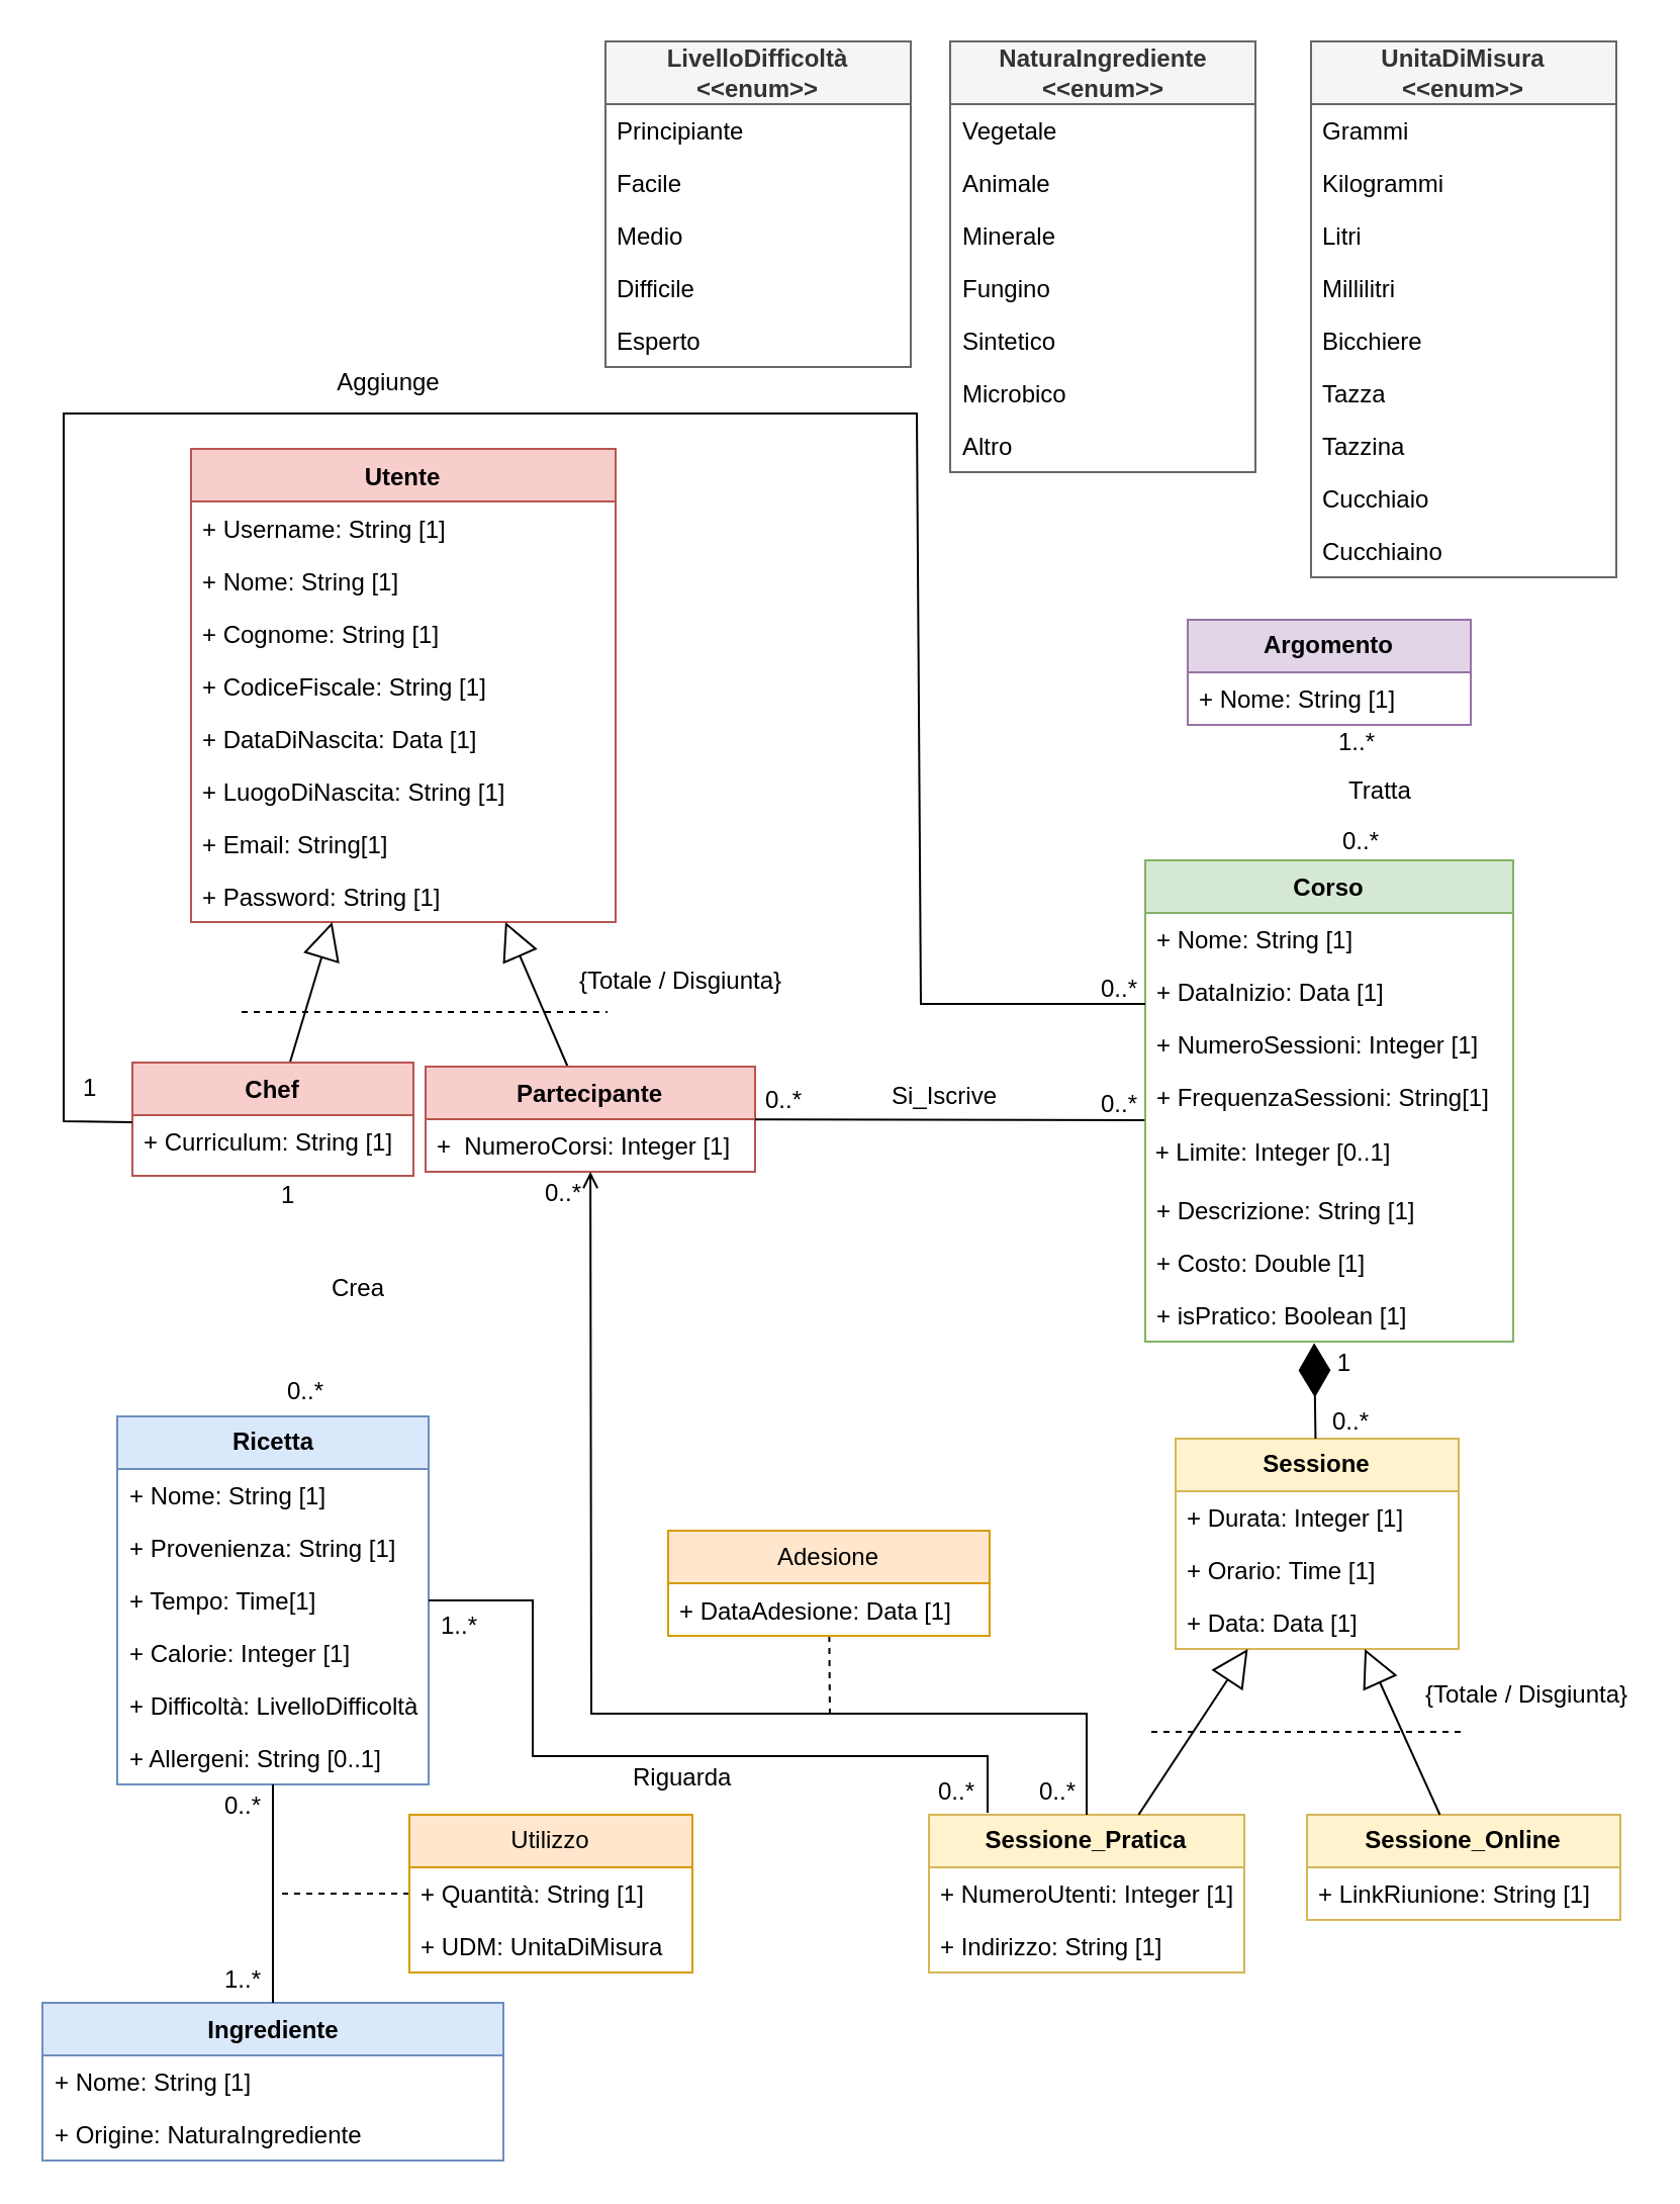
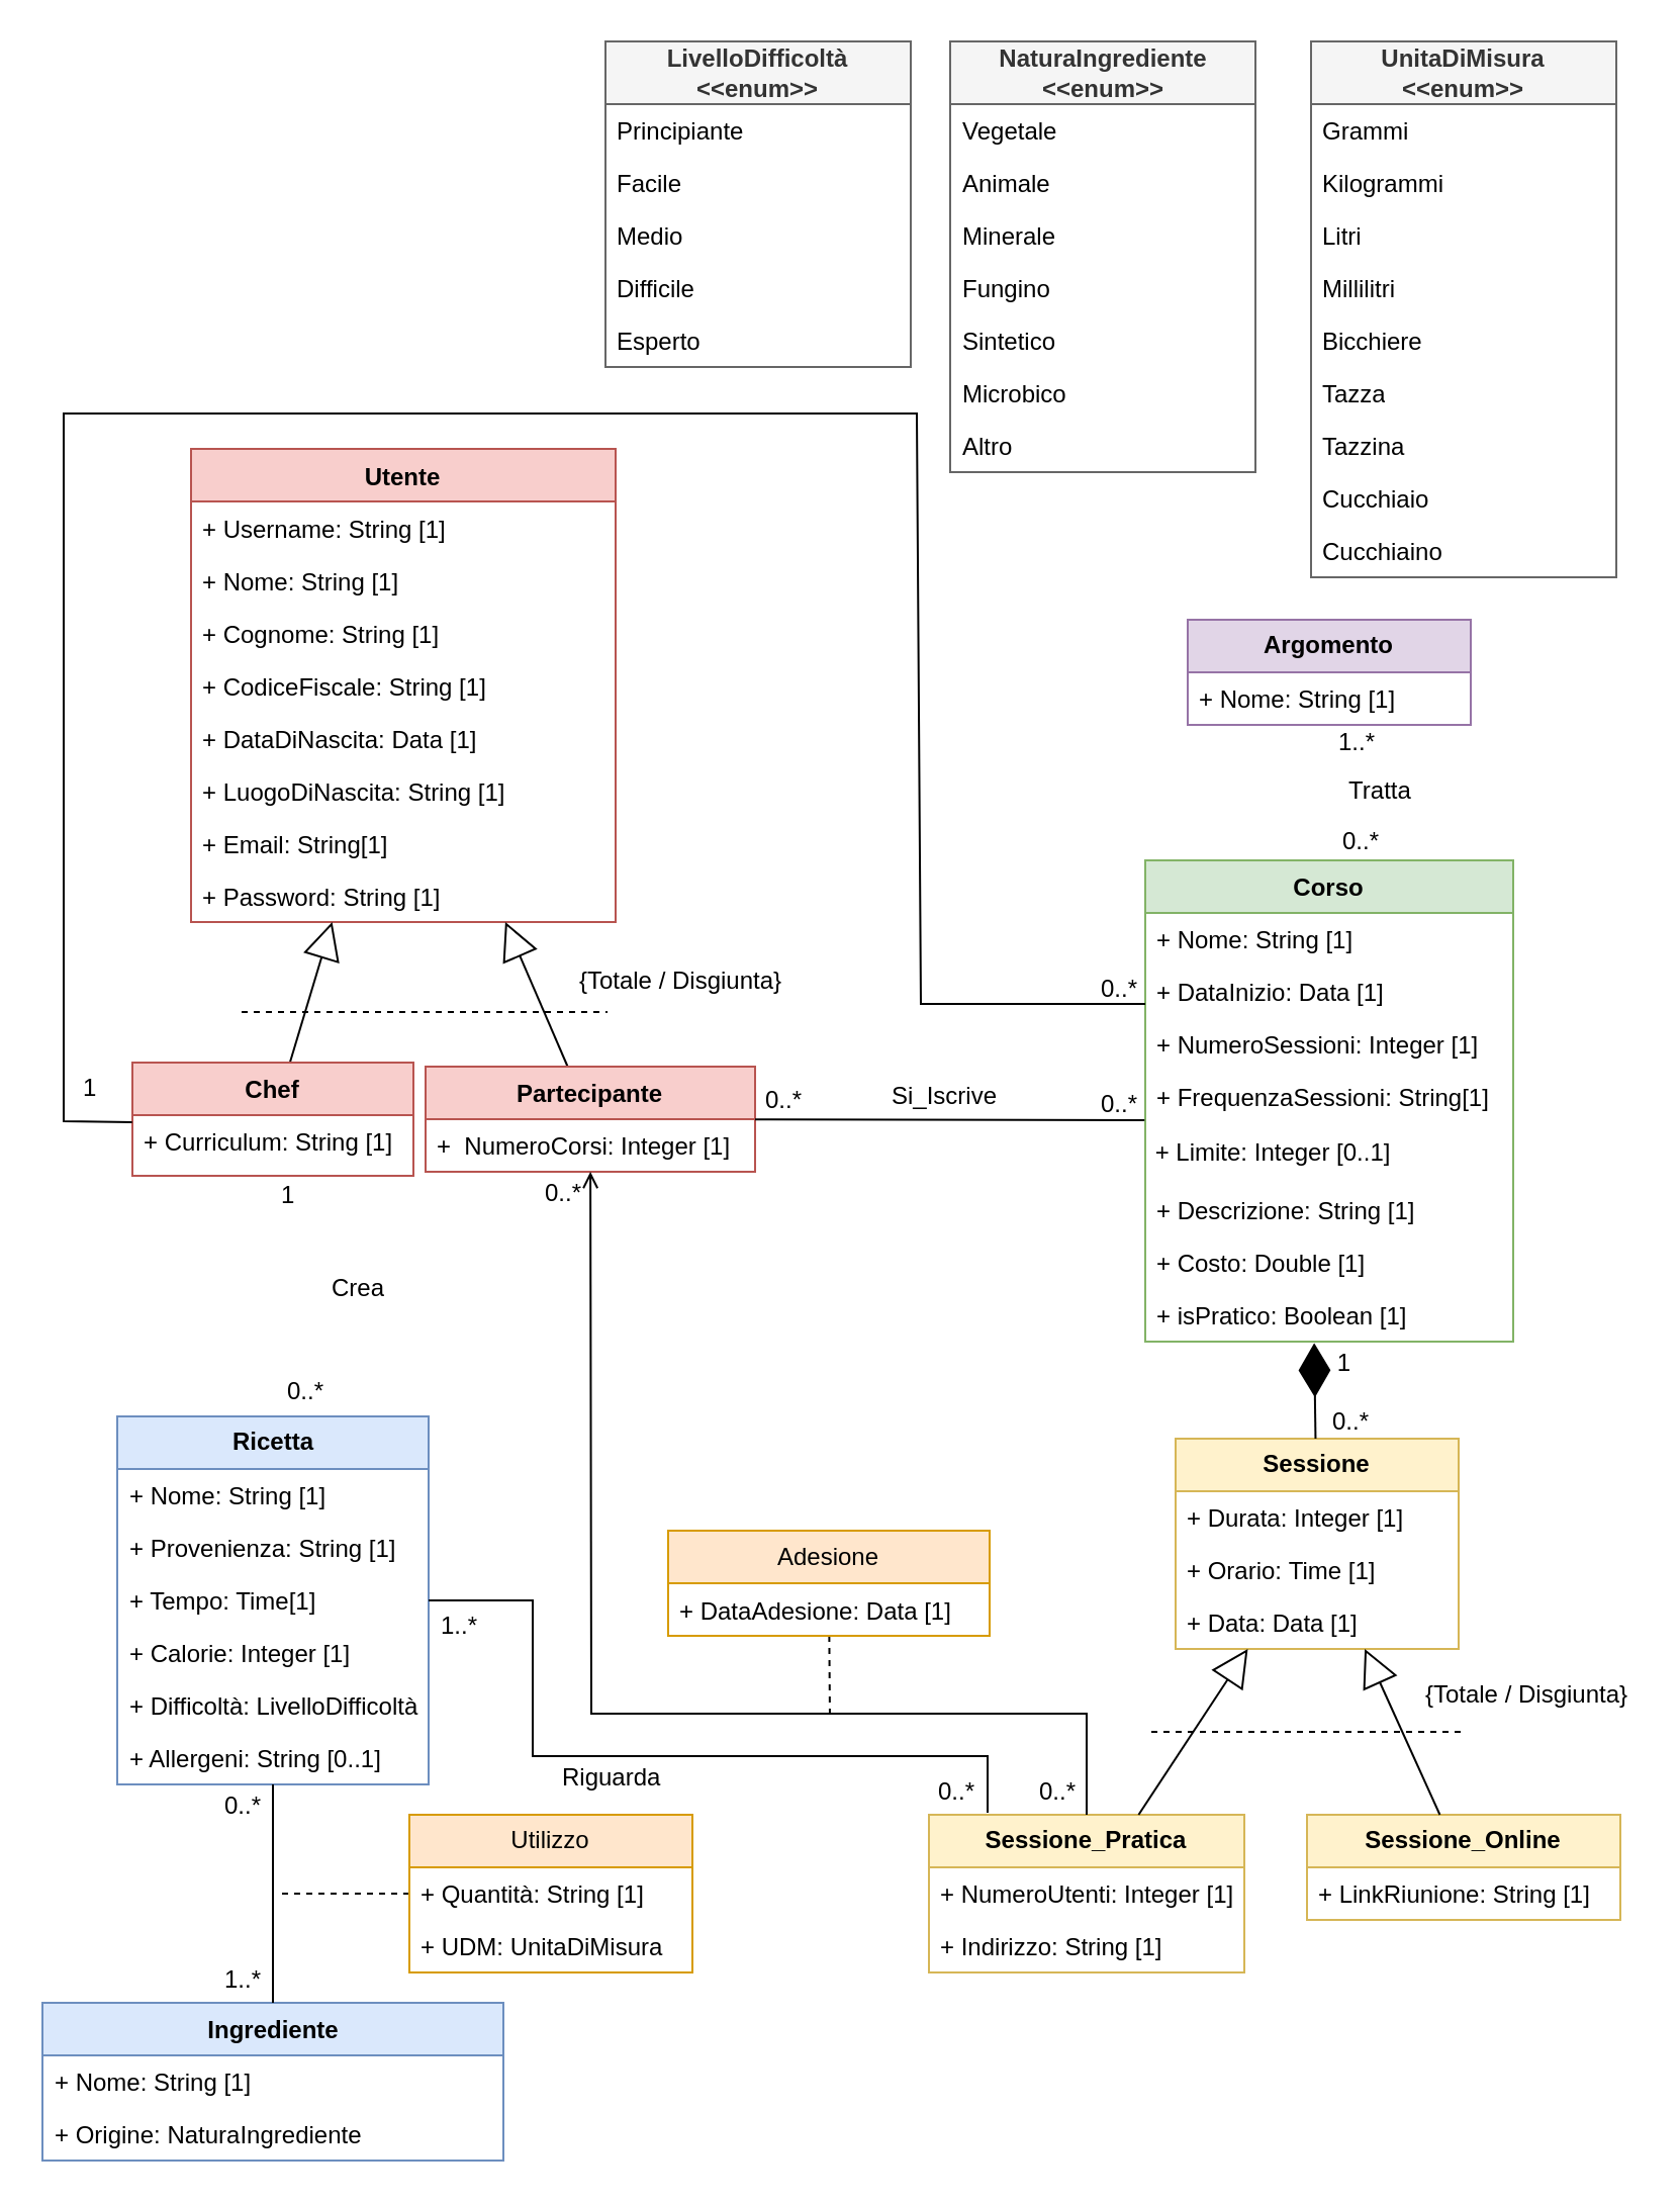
- <mxCell id="99" value="Aggiunge" style="text;html=1;align=center;verticalAlign=middle;whiteSpace=wrap;rounded=0;" parent="1" vertex="1"><mxGeometry x="162" y="174" width="60" height="30" as="geometry" /></mxCell>
- <mxCell id="106" value="Riguarda" style="text;strokeColor=none;fillColor=none;align=left;verticalAlign=top;spacingLeft=4;spacingRight=4;overflow=hidden;rotatable=0;points=[[0,0.5],[1,0.5]];portConstraint=eastwest;whiteSpace=wrap;html=1;" parent="1" vertex="1"><mxGeometry x="307" y="865" width="59" height="26" as="geometry" /></mxCell>
+ <mxCell id="106" value="Riguarda" style="text;strokeColor=none;fillColor=none;align=left;verticalAlign=top;spacingLeft=4;spacingRight=4;overflow=hidden;rotatable=0;points=[[0,0.5],[1,0.5]];portConstraint=eastwest;whiteSpace=wrap;html=1;" parent="1" vertex="1"><mxGeometry x="272" y="865" width="59" height="26" as="geometry" /></mxCell>
